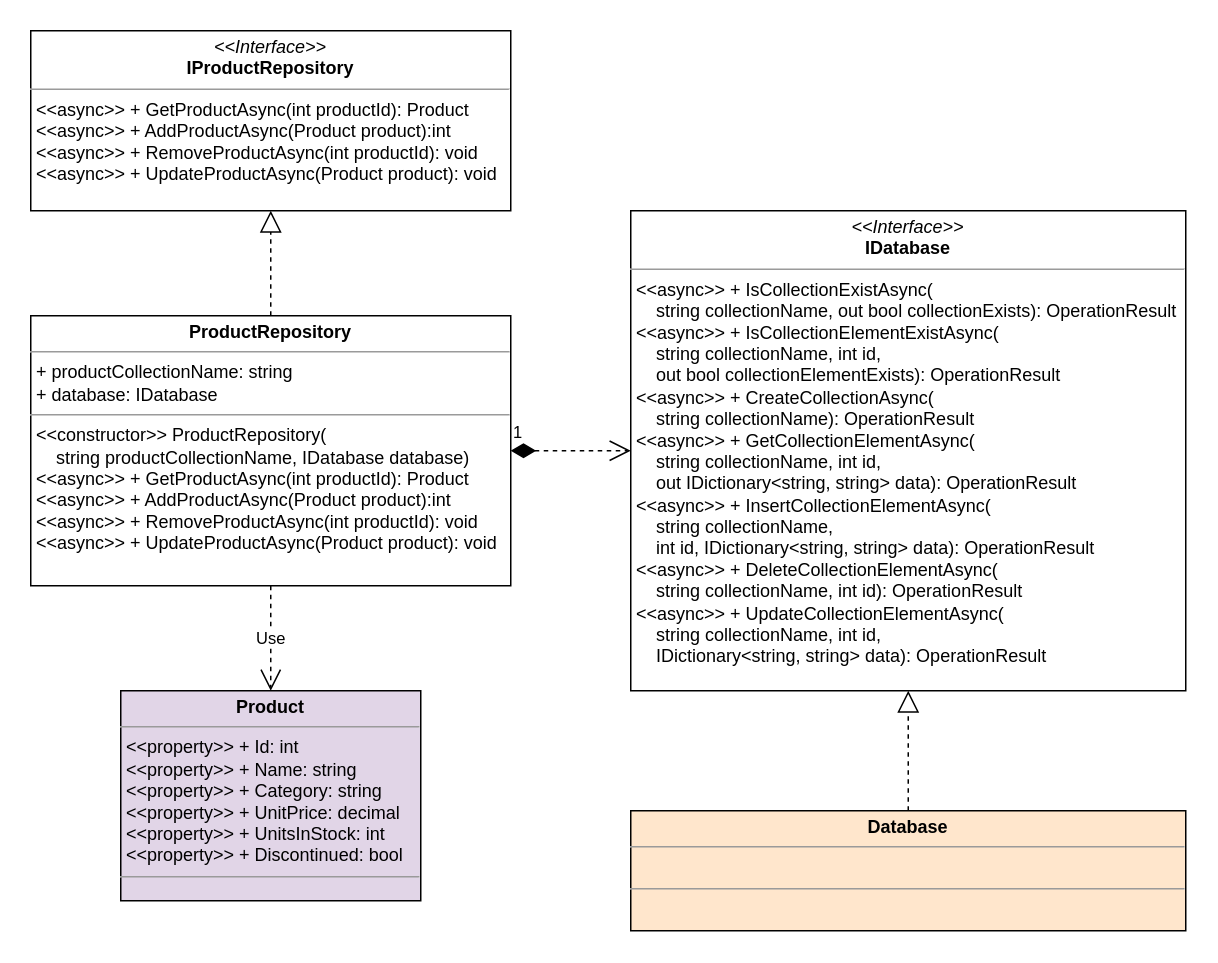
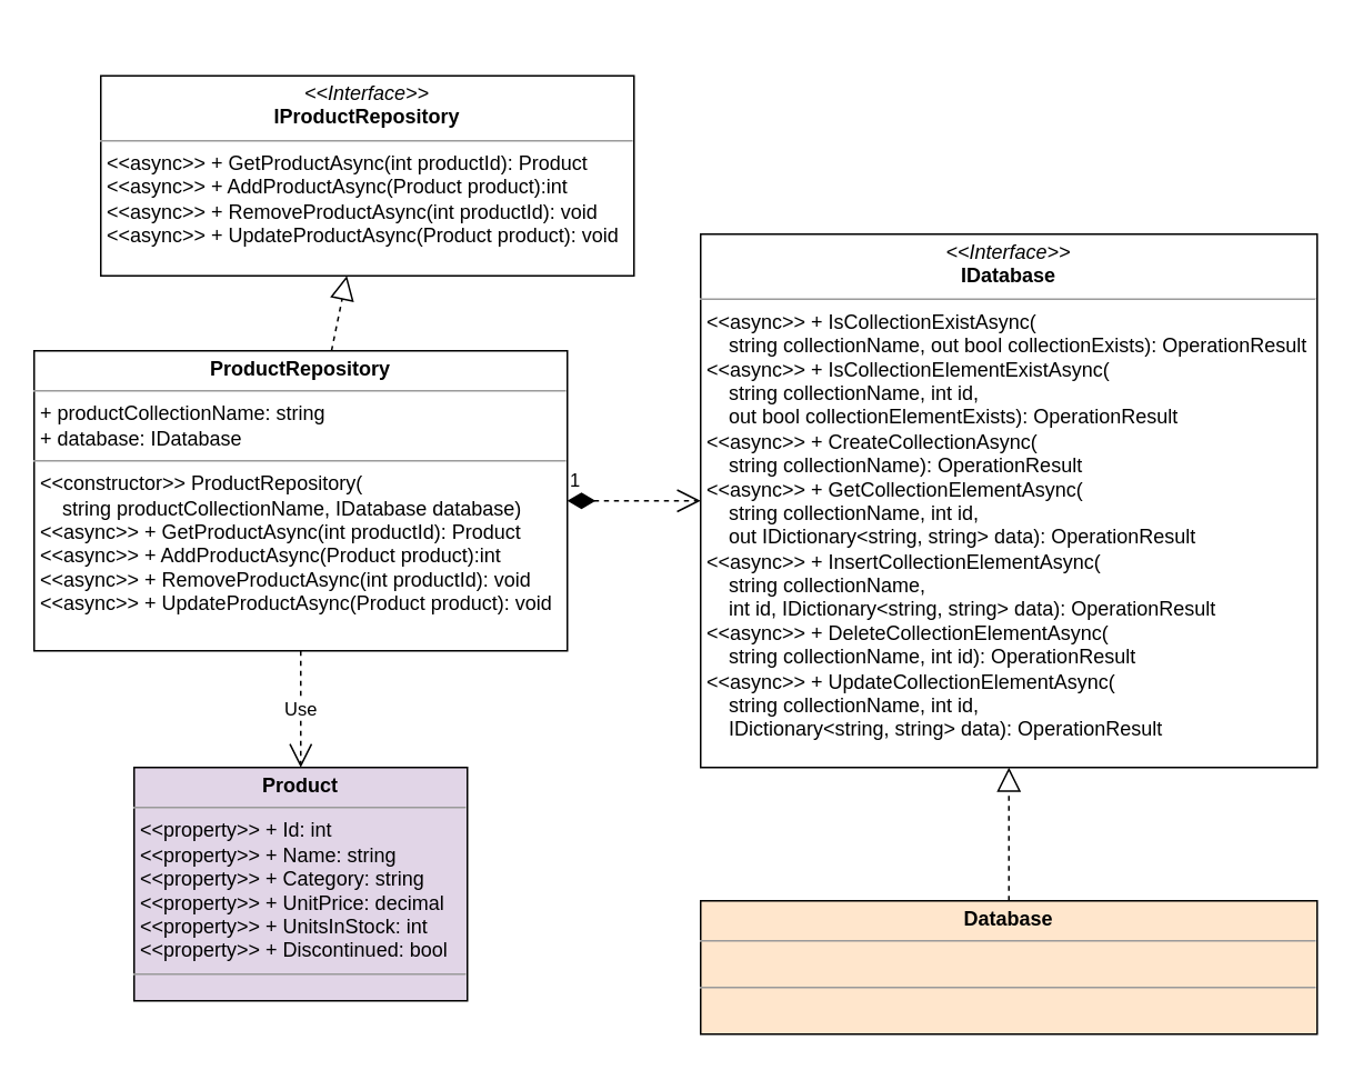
- <mxCell id="3" value="&lt;p style=&quot;margin:0px;margin-top:4px;text-align:center;&quot;&gt;&lt;i&gt;&amp;lt;&amp;lt;Interface&amp;gt;&amp;gt;&lt;/i&gt;&lt;br&gt;&lt;b&gt;IProductRepository&lt;/b&gt;&lt;br&gt;&lt;/p&gt;&lt;hr size=&quot;1&quot;&gt;&lt;p style=&quot;margin:0px;margin-left:4px;&quot;&gt;&lt;span style=&quot;background-color: initial;&quot;&gt;&amp;lt;&amp;lt;async&amp;gt;&amp;gt; +&amp;nbsp;&lt;/span&gt;&lt;span style=&quot;background-color: initial;&quot;&gt;GetProductAsync(int productId): Product&lt;/span&gt;&lt;/p&gt;&lt;p style=&quot;margin:0px;margin-left:4px;&quot;&gt;&amp;lt;&amp;lt;async&amp;gt;&amp;gt;&amp;nbsp;+ AddProductAsync(Product product):int&lt;/p&gt;&lt;p style=&quot;margin:0px;margin-left:4px;&quot;&gt;&amp;lt;&amp;lt;async&amp;gt;&amp;gt;&amp;nbsp;+&amp;nbsp;RemoveProductAsync(int productId): void&lt;/p&gt;&lt;p style=&quot;margin:0px;margin-left:4px;&quot;&gt;&amp;lt;&amp;lt;async&amp;gt;&amp;gt;&amp;nbsp;+&amp;nbsp;UpdateProductAsync(Product product): void&lt;/p&gt;" style="verticalAlign=top;align=left;overflow=fill;fontSize=12;fontFamily=Helvetica;html=1;" vertex="1" parent="1"><mxGeometry x="20" y="20" width="320" height="120" as="geometry" /></mxCell>
+ <mxCell id="3" value="&lt;p style=&quot;margin:0px;margin-top:4px;text-align:center;&quot;&gt;&lt;i&gt;&amp;lt;&amp;lt;Interface&amp;gt;&amp;gt;&lt;/i&gt;&lt;br&gt;&lt;b&gt;IProductRepository&lt;/b&gt;&lt;br&gt;&lt;/p&gt;&lt;hr size=&quot;1&quot;&gt;&lt;p style=&quot;margin:0px;margin-left:4px;&quot;&gt;&lt;span style=&quot;background-color: initial;&quot;&gt;&amp;lt;&amp;lt;async&amp;gt;&amp;gt; +&amp;nbsp;&lt;/span&gt;&lt;span style=&quot;background-color: initial;&quot;&gt;GetProductAsync(int productId): Product&lt;/span&gt;&lt;/p&gt;&lt;p style=&quot;margin:0px;margin-left:4px;&quot;&gt;&amp;lt;&amp;lt;async&amp;gt;&amp;gt;&amp;nbsp;+ AddProductAsync(Product product):int&lt;/p&gt;&lt;p style=&quot;margin:0px;margin-left:4px;&quot;&gt;&amp;lt;&amp;lt;async&amp;gt;&amp;gt;&amp;nbsp;+&amp;nbsp;RemoveProductAsync(int productId): void&lt;/p&gt;&lt;p style=&quot;margin:0px;margin-left:4px;&quot;&gt;&amp;lt;&amp;lt;async&amp;gt;&amp;gt;&amp;nbsp;+&amp;nbsp;UpdateProductAsync(Product product): void&lt;/p&gt;" style="verticalAlign=top;align=left;overflow=fill;fontSize=12;fontFamily=Helvetica;html=1;" vertex="1" parent="1"><mxGeometry x="60" y="45" width="320" height="120" as="geometry" /></mxCell>
